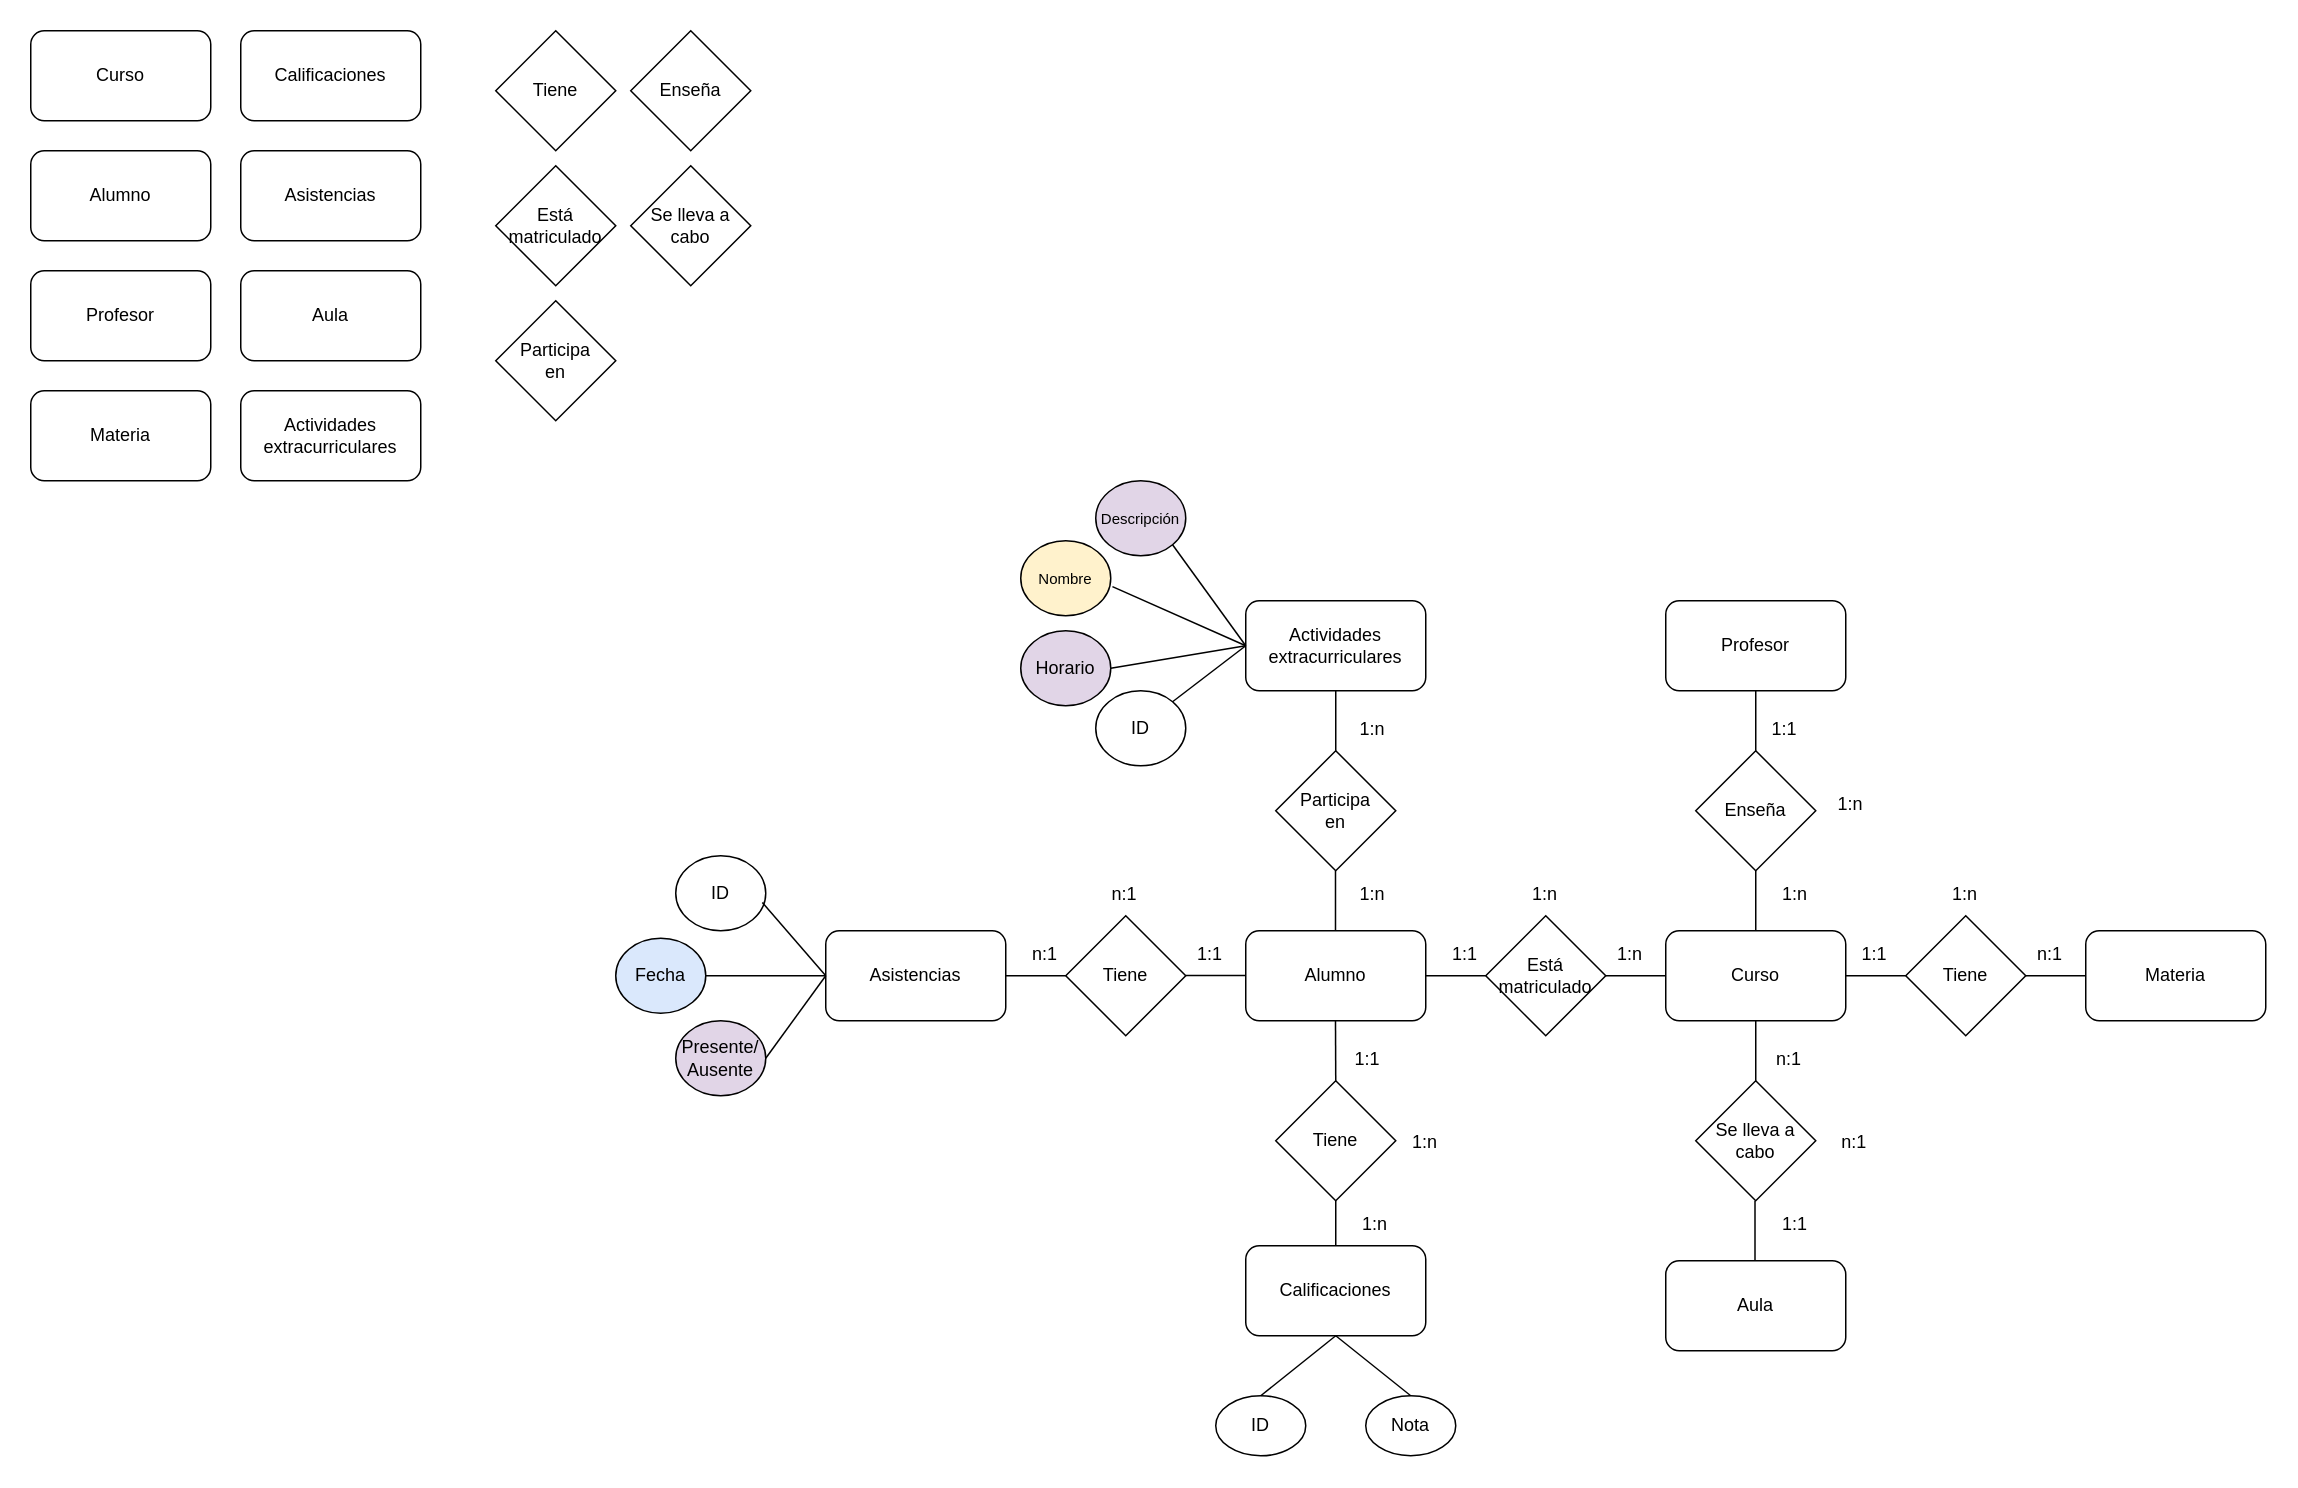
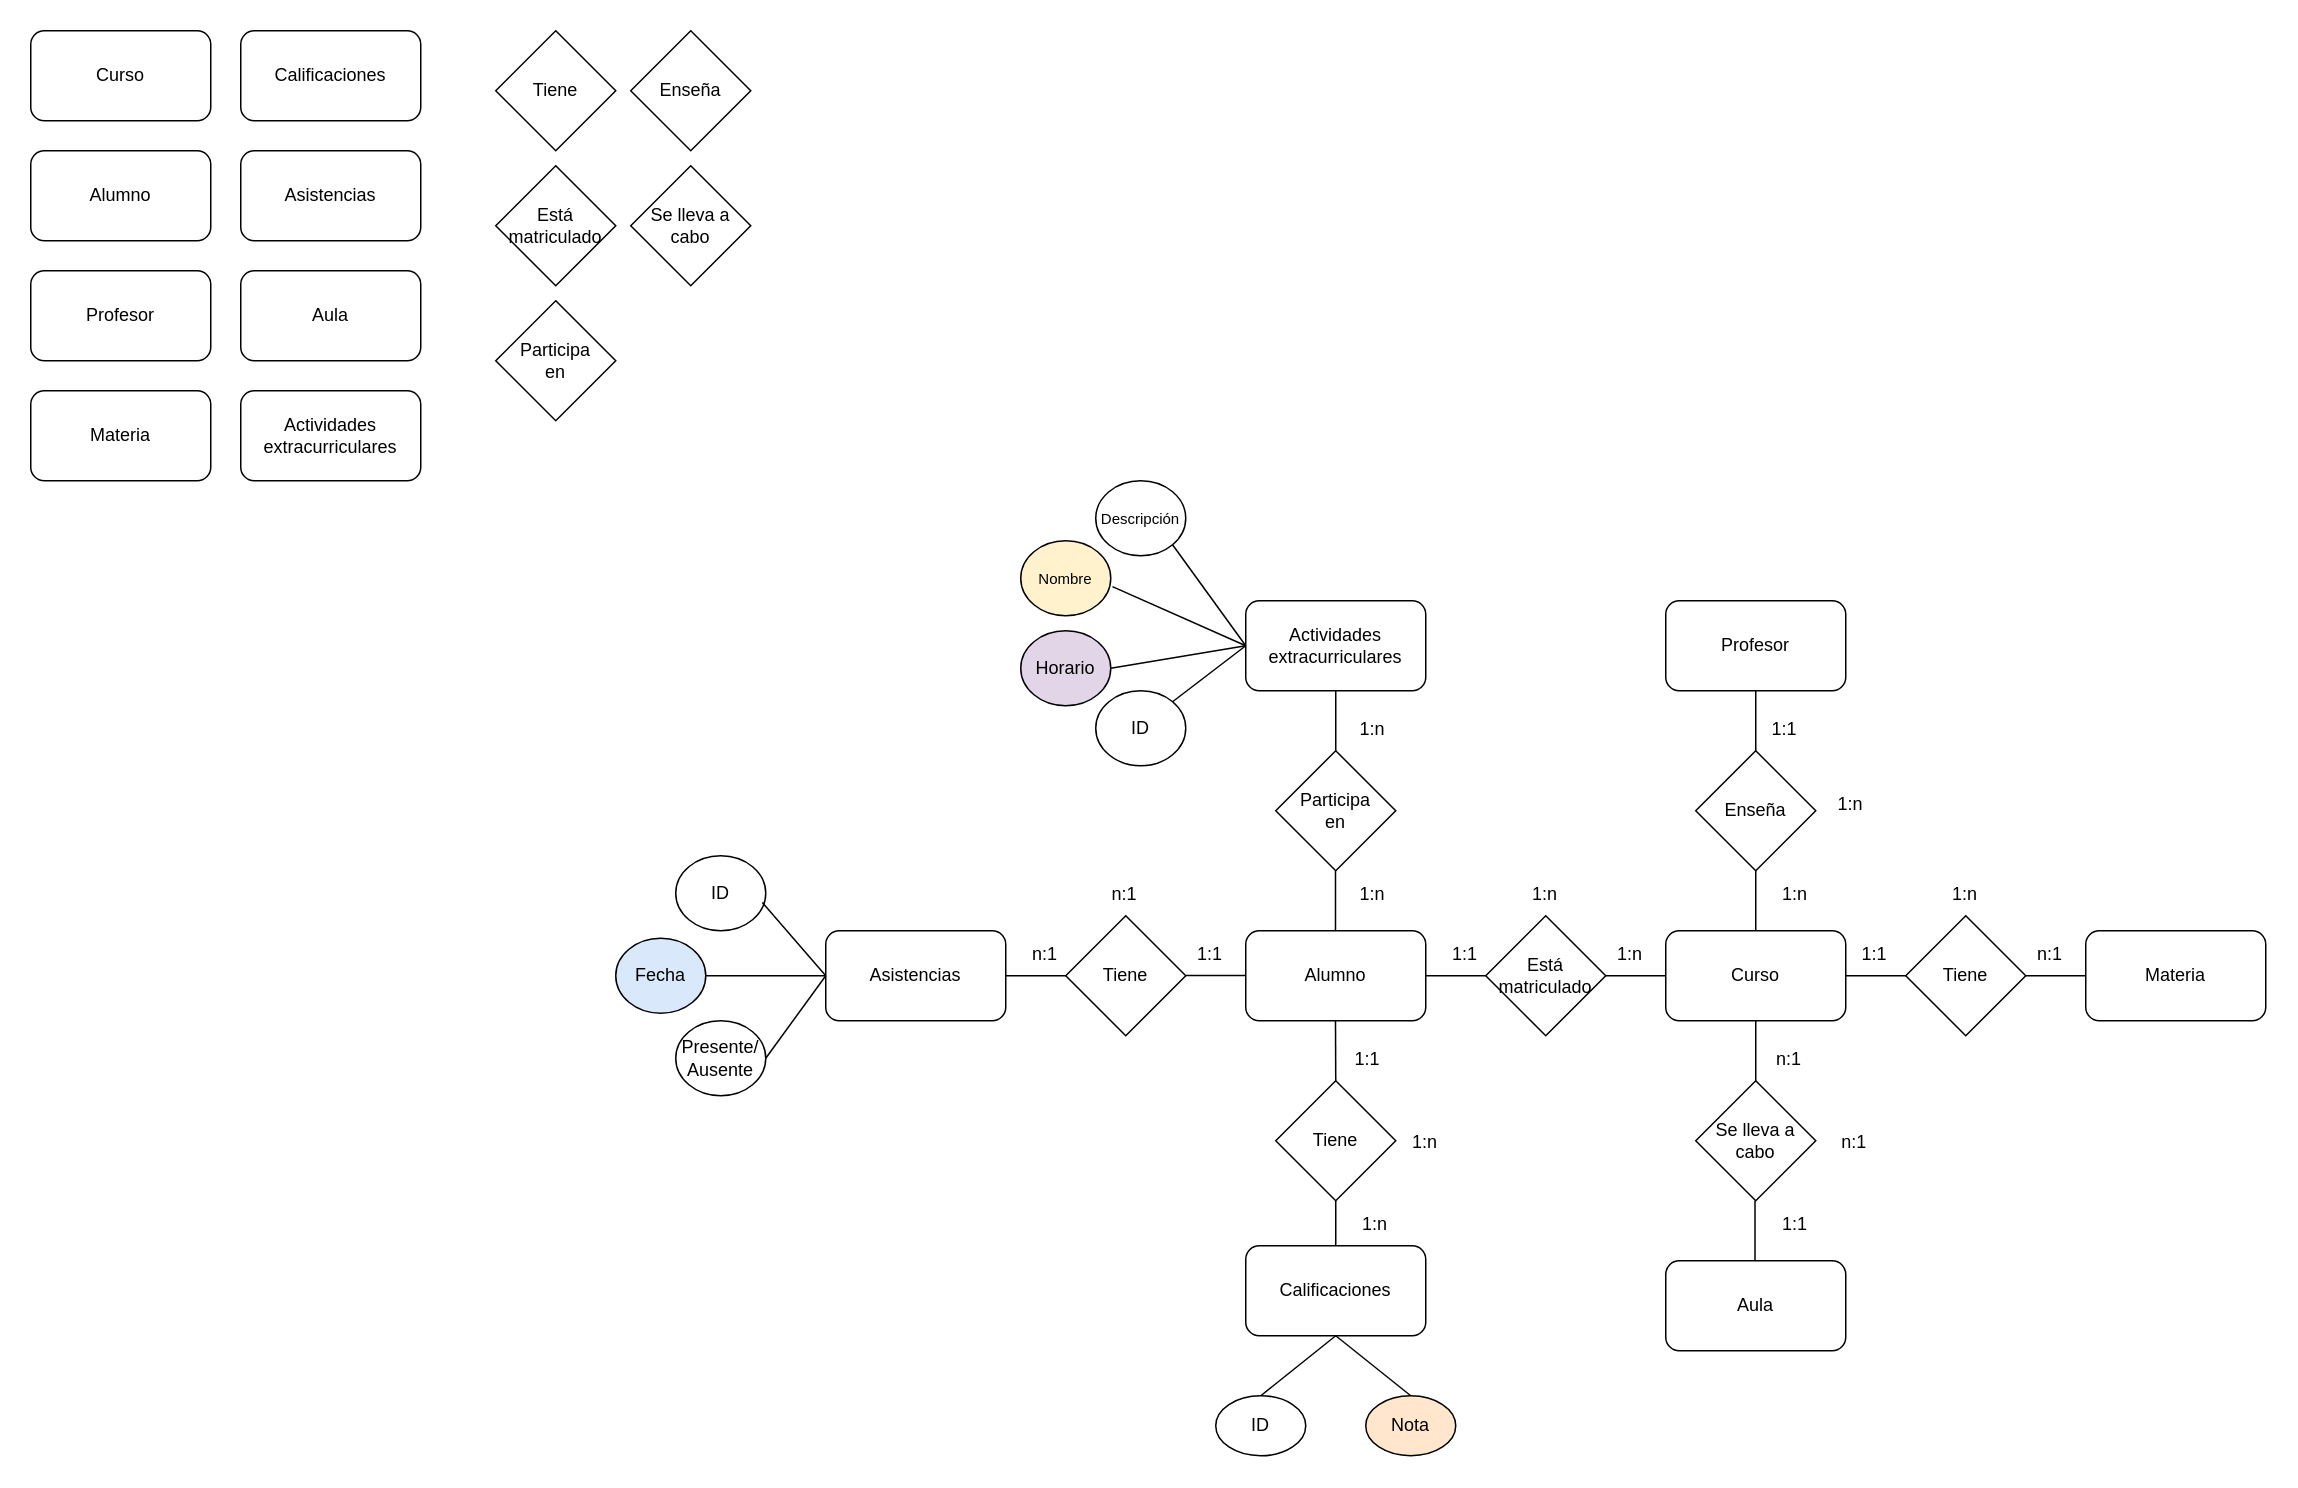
- <mxCell id="111" value="&lt;font style=&quot;font-size: 10px;&quot;&gt;Descripción&lt;/font&gt;" style="ellipse;whiteSpace=wrap;html=1;fillColor=#e1d5e7;" vertex="1" parent="1"><mxGeometry x="730" y="320" width="60" height="50" as="geometry" /></mxCell>
+ <mxCell id="111" value="&lt;font style=&quot;font-size: 10px;&quot;&gt;Descripción&lt;/font&gt;" style="ellipse;whiteSpace=wrap;html=1;" vertex="1" parent="1"><mxGeometry x="730" y="320" width="60" height="50" as="geometry" /></mxCell>
- <mxCell id="91" value="Presente/&lt;br&gt;Ausente" style="ellipse;whiteSpace=wrap;html=1;fillColor=#e1d5e7;" vertex="1" parent="1"><mxGeometry x="450" y="680" width="60" height="50" as="geometry" /></mxCell>
+ <mxCell id="91" value="Presente/&lt;br&gt;Ausente" style="ellipse;whiteSpace=wrap;html=1;" vertex="1" parent="1"><mxGeometry x="450" y="680" width="60" height="50" as="geometry" /></mxCell>
- <mxCell id="86" value="Nota" style="ellipse;whiteSpace=wrap;html=1;" vertex="1" parent="1"><mxGeometry x="910" y="930" width="60" height="40" as="geometry" /></mxCell>
+ <mxCell id="86" value="Nota" style="ellipse;whiteSpace=wrap;html=1;fillColor=#ffe6cc;" vertex="1" parent="1"><mxGeometry x="910" y="930" width="60" height="40" as="geometry" /></mxCell>
